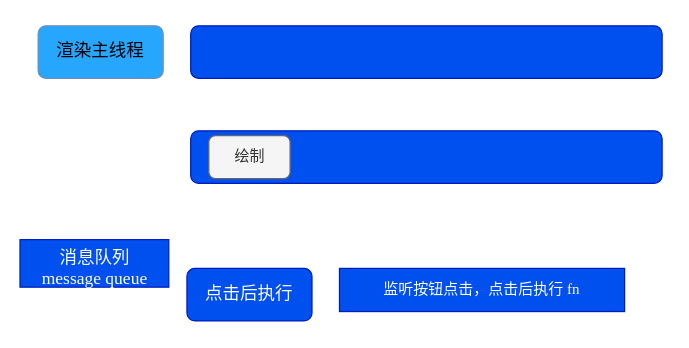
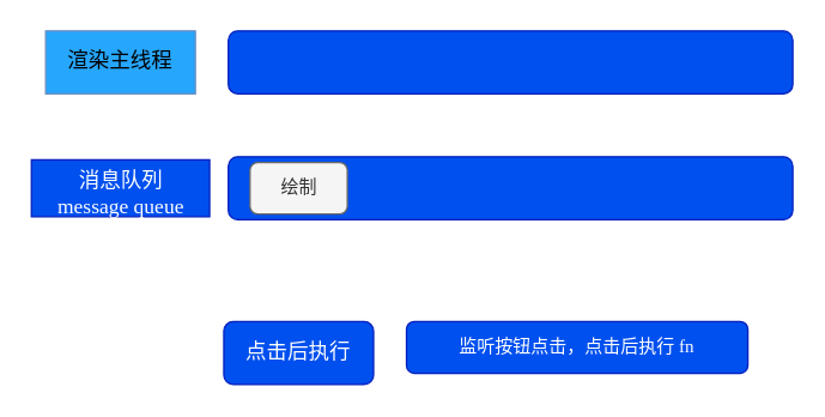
- <mxCell id="2" value="渲染主线程" style="rounded=1;whiteSpace=wrap;html=1;fontFamily=Roboto Mono;fontSize=14;fillColor=#26A6FC;strokeColor=#6c8ebf;" parent="1" vertex="1"><mxGeometry x="30" y="20" width="100" height="42" as="geometry" /></mxCell>
+ <mxCell id="2" value="渲染主线程" style="whiteSpace=wrap;html=1;fontFamily=Roboto Mono;fontSize=14;fillColor=#26A6FC;strokeColor=#6c8ebf;rounded=0;" parent="1" vertex="1"><mxGeometry x="30" y="20" width="100" height="42" as="geometry" /></mxCell>
- <mxCell id="5" value="消息队列&lt;br&gt;message queue" style="text;html=1;align=center;verticalAlign=top;resizable=0;points=[];autosize=1;strokeColor=#001DBC;fillColor=#0050ef;fontSize=14;fontFamily=Roboto Mono;fontColor=#ffffff;" parent="1" vertex="1"><mxGeometry x="15.5" y="191" width="119" height="38" as="geometry" /></mxCell>
+ <mxCell id="5" value="消息队列&lt;br&gt;message queue" style="text;html=1;align=center;verticalAlign=top;resizable=0;points=[];autosize=1;strokeColor=#001DBC;fillColor=#0050ef;fontSize=14;fontFamily=Roboto Mono;fontColor=#ffffff;" parent="1" vertex="1"><mxGeometry x="20.5" y="106" width="119" height="38" as="geometry" /></mxCell>
- <mxCell id="7" value="监听按钮点击，点击后执行 fn" style="whiteSpace=wrap;html=1;fontFamily=Roboto Mono;fontSize=12;fillColor=#0050ef;strokeColor=#001DBC;fontColor=#ffffff;rounded=0;" parent="1" vertex="1"><mxGeometry x="271" y="214" width="228" height="34.5" as="geometry" /></mxCell>
+ <mxCell id="7" value="监听按钮点击，点击后执行 fn" style="rounded=1;whiteSpace=wrap;html=1;fontFamily=Roboto Mono;fontSize=12;fillColor=#0050ef;strokeColor=#001DBC;fontColor=#ffffff;" parent="1" vertex="1"><mxGeometry x="271" y="214" width="228" height="34.5" as="geometry" /></mxCell>
